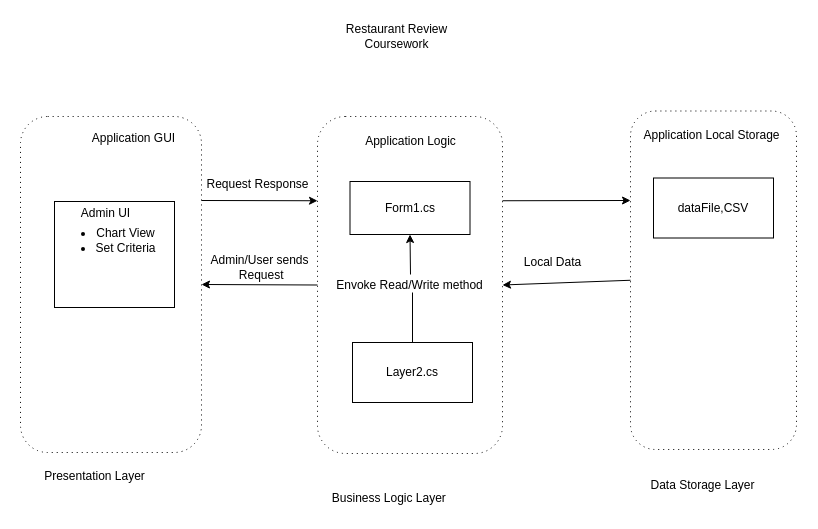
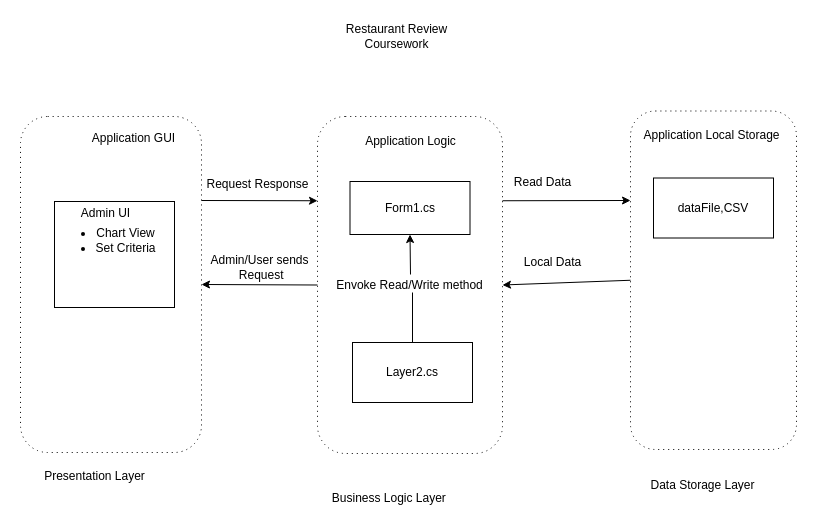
+ <mxCell id="21" value="Read Data" style="text;html=1;align=center;verticalAlign=middle;resizable=0;points=[];autosize=1;" vertex="1" parent="1"><mxGeometry x="508" y="173" width="68" height="18" as="geometry" /></mxCell>
